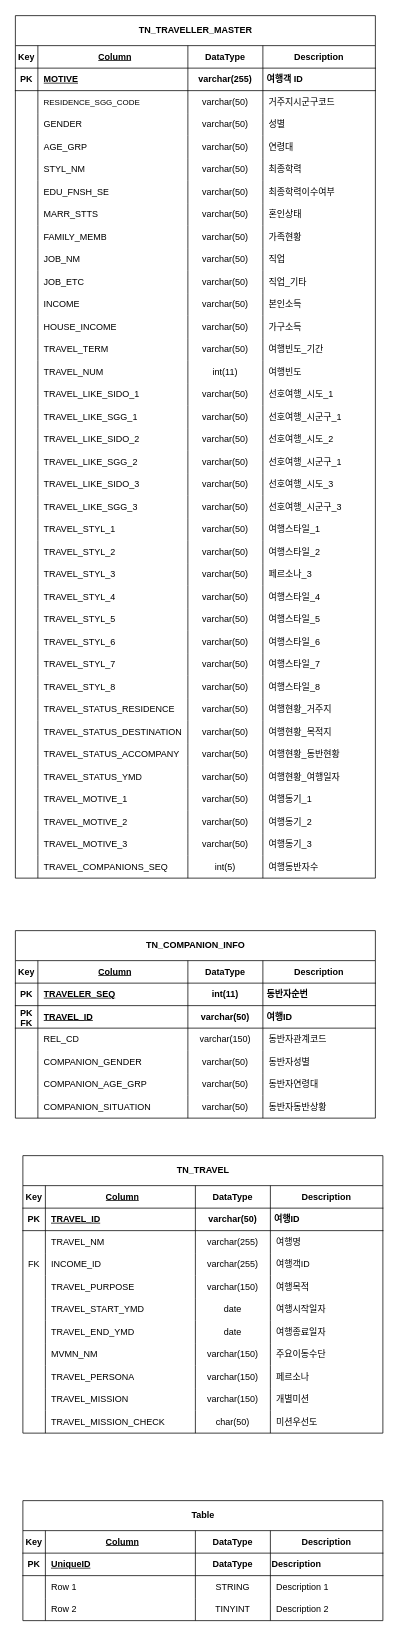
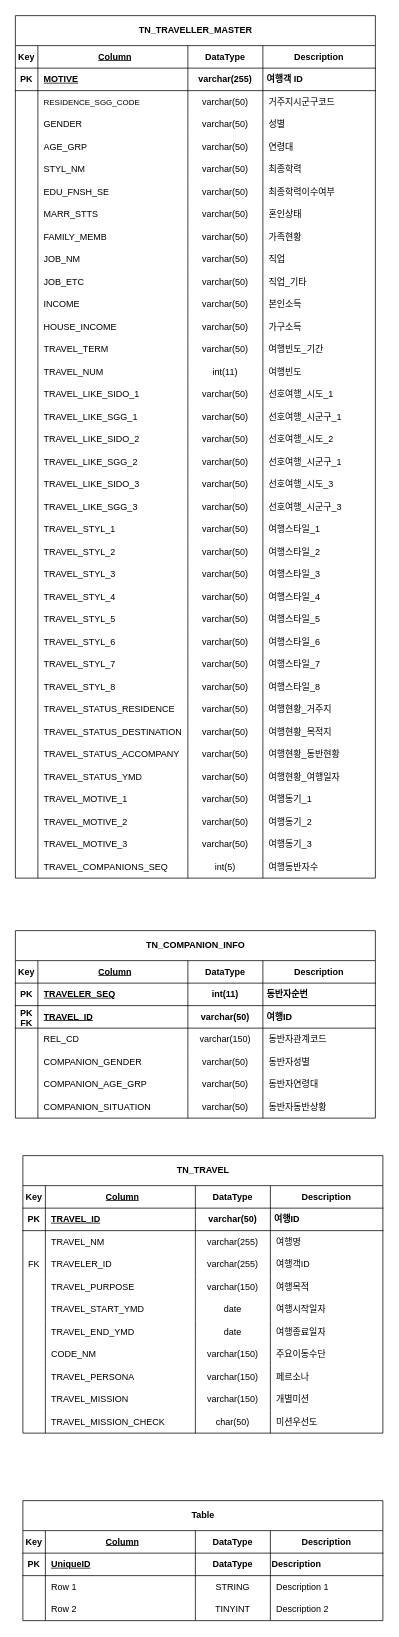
- <mxCell id="122" value="페르소나_3" style="shape=partialRectangle;connectable=0;fillColor=none;top=0;left=0;bottom=0;right=0;align=left;spacingLeft=6;overflow=hidden;whiteSpace=wrap;html=1;fontFamily=Helvetica;fontSize=12;" vertex="1" parent="118"><mxGeometry x="330" width="150" height="30" as="geometry"><mxRectangle width="150" height="30" as="alternateBounds" /></mxGeometry></mxCell>
+ <mxCell id="122" value="여행스타일_3" style="shape=partialRectangle;connectable=0;fillColor=none;top=0;left=0;bottom=0;right=0;align=left;spacingLeft=6;overflow=hidden;whiteSpace=wrap;html=1;fontFamily=Helvetica;fontSize=12;" vertex="1" parent="118"><mxGeometry x="330" width="150" height="30" as="geometry"><mxRectangle width="150" height="30" as="alternateBounds" /></mxGeometry></mxCell>
- <mxCell id="242" value="INCOME_ID" style="shape=partialRectangle;connectable=0;fillColor=none;top=0;left=0;bottom=0;right=0;align=left;spacingLeft=6;overflow=hidden;whiteSpace=wrap;html=1;" vertex="1" parent="240"><mxGeometry x="30" width="200" height="30" as="geometry"><mxRectangle width="200" height="30" as="alternateBounds" /></mxGeometry></mxCell>
+ <mxCell id="242" value="TRAVELER_ID" style="shape=partialRectangle;connectable=0;fillColor=none;top=0;left=0;bottom=0;right=0;align=left;spacingLeft=6;overflow=hidden;whiteSpace=wrap;html=1;" vertex="1" parent="240"><mxGeometry x="30" width="200" height="30" as="geometry"><mxRectangle width="200" height="30" as="alternateBounds" /></mxGeometry></mxCell>
- <mxCell id="262" value="MVMN_NM" style="shape=partialRectangle;connectable=0;fillColor=none;top=0;left=0;bottom=0;right=0;align=left;spacingLeft=6;overflow=hidden;whiteSpace=wrap;html=1;" vertex="1" parent="260"><mxGeometry x="30" width="200" height="30" as="geometry"><mxRectangle width="200" height="30" as="alternateBounds" /></mxGeometry></mxCell>
+ <mxCell id="262" value="CODE_NM" style="shape=partialRectangle;connectable=0;fillColor=none;top=0;left=0;bottom=0;right=0;align=left;spacingLeft=6;overflow=hidden;whiteSpace=wrap;html=1;" vertex="1" parent="260"><mxGeometry x="30" width="200" height="30" as="geometry"><mxRectangle width="200" height="30" as="alternateBounds" /></mxGeometry></mxCell>
